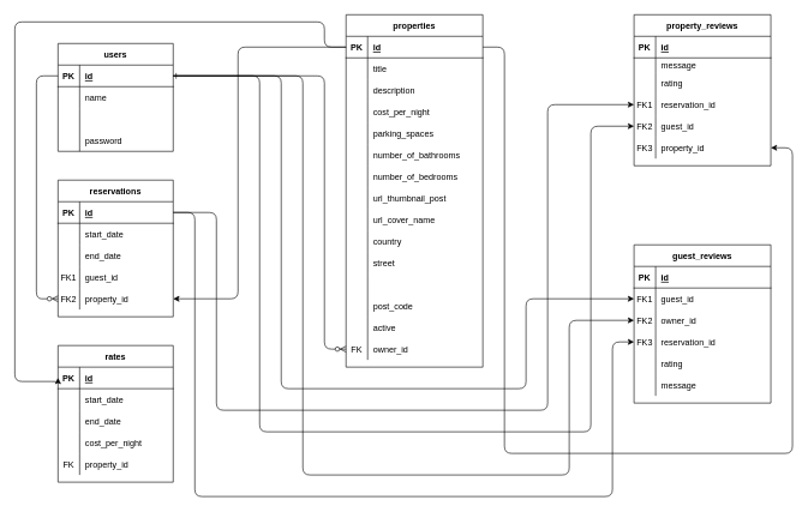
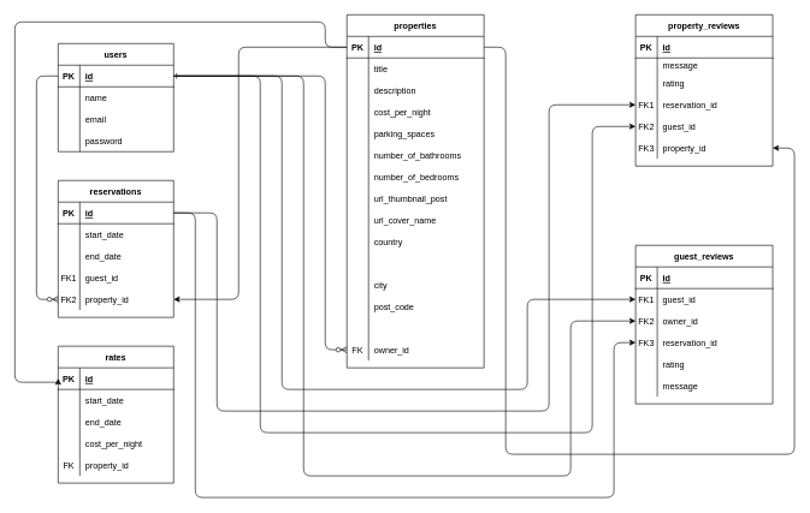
+ <mxCell id="77" value="email" style="shape=partialRectangle;overflow=hidden;connectable=0;fillColor=none;top=0;left=0;bottom=0;right=0;align=left;spacingLeft=6;" parent="75" vertex="1"><mxGeometry x="30" width="130" height="30" as="geometry"><mxRectangle width="130" height="30" as="alternateBounds" /></mxGeometry></mxCell>
- <mxCell id="36" value="street" style="shape=partialRectangle;overflow=hidden;connectable=0;fillColor=none;top=0;left=0;bottom=0;right=0;align=left;spacingLeft=6;" parent="34" vertex="1"><mxGeometry x="30" width="160" height="30" as="geometry"><mxRectangle width="160" height="30" as="alternateBounds" /></mxGeometry></mxCell>
+ <mxCell id="39" value="city" style="shape=partialRectangle;overflow=hidden;connectable=0;fillColor=none;top=0;left=0;bottom=0;right=0;align=left;spacingLeft=6;" parent="37" vertex="1"><mxGeometry x="30" width="160" height="30" as="geometry"><mxRectangle width="160" height="30" as="alternateBounds" /></mxGeometry></mxCell>
- <mxCell id="45" value="active" style="shape=partialRectangle;overflow=hidden;connectable=0;fillColor=none;top=0;left=0;bottom=0;right=0;align=left;spacingLeft=6;" parent="43" vertex="1"><mxGeometry x="30" width="160" height="30" as="geometry"><mxRectangle width="160" height="30" as="alternateBounds" /></mxGeometry></mxCell>
